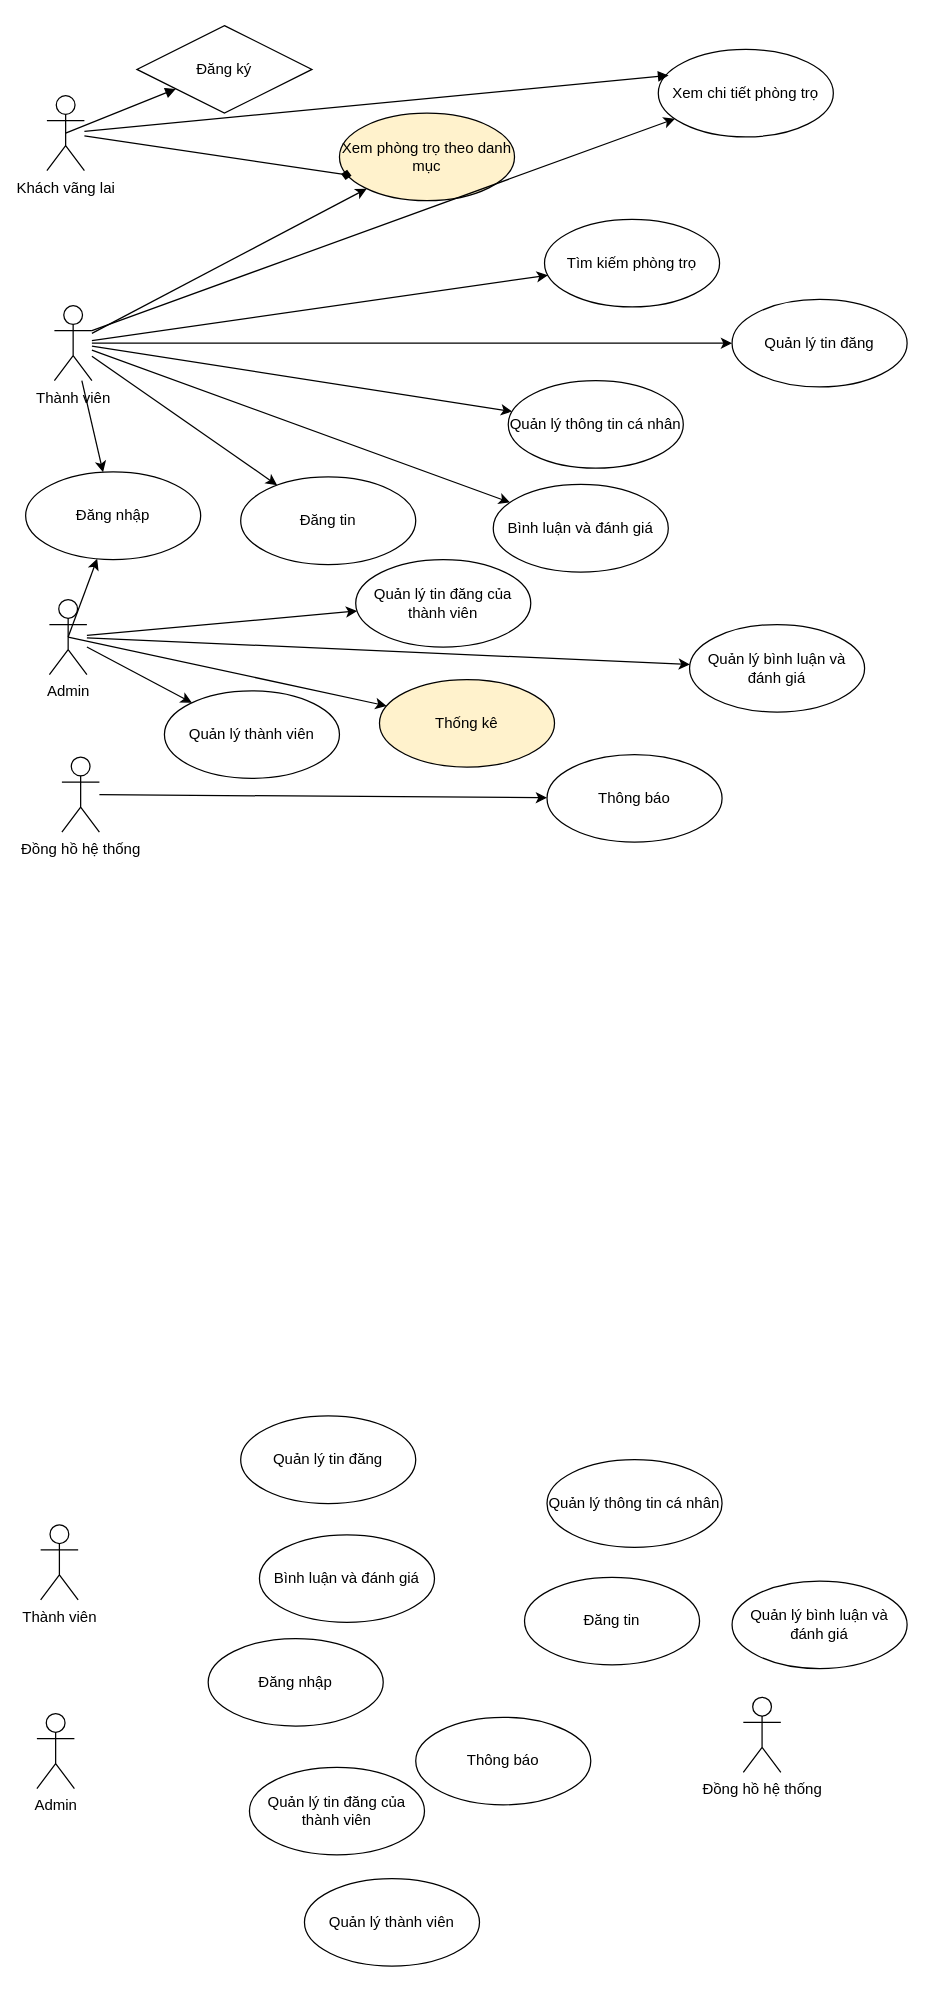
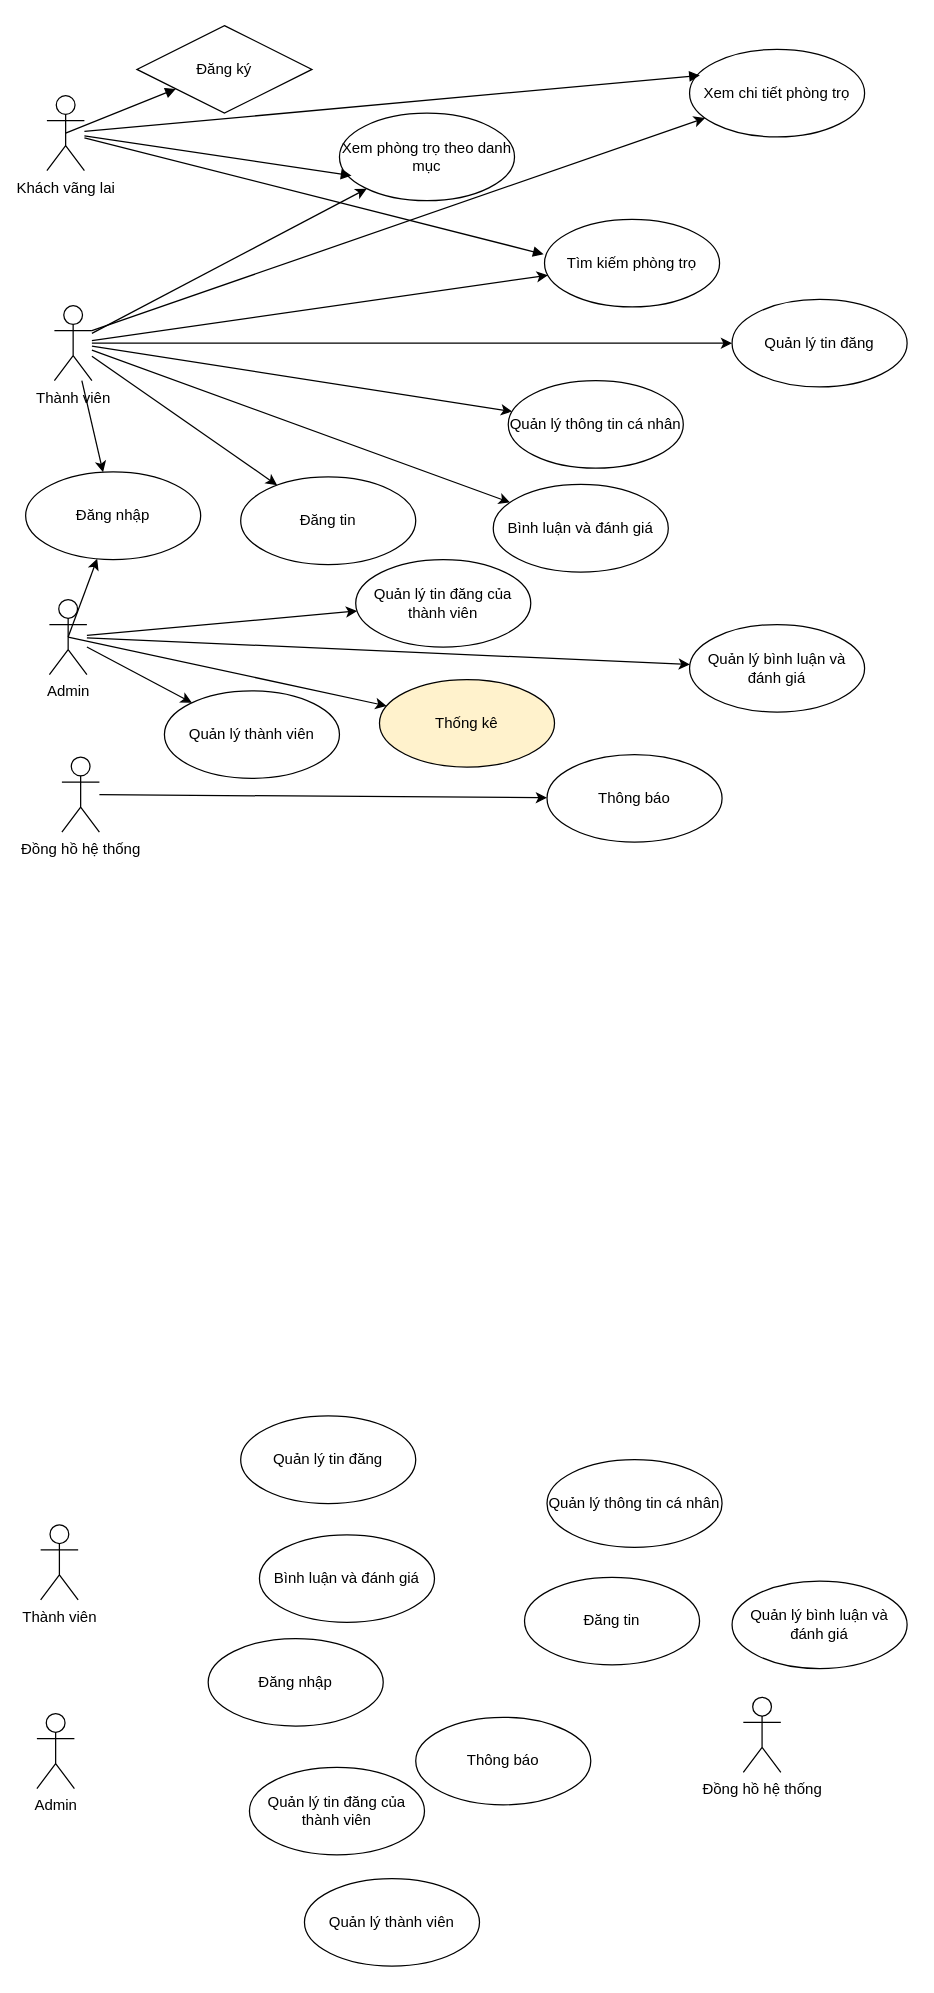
- <mxCell id="11" value="Xem chi tiết phòng trọ" style="ellipse;whiteSpace=wrap;html=1;" vertex="1" parent="1"><mxGeometry x="526" y="39" width="140" height="70" as="geometry" /></mxCell>
+ <mxCell id="11" value="Xem chi tiết phòng trọ" style="ellipse;whiteSpace=wrap;html=1;" vertex="1" parent="1"><mxGeometry x="551" y="39" width="140" height="70" as="geometry" /></mxCell>
- <mxCell id="9" value="Xem phòng trọ theo danh mục" style="ellipse;whiteSpace=wrap;html=1;fillColor=#fff2cc;" vertex="1" parent="1"><mxGeometry x="271" y="90" width="140" height="70" as="geometry" /></mxCell>
+ <mxCell id="9" value="Xem phòng trọ theo danh mục" style="ellipse;whiteSpace=wrap;html=1;" vertex="1" parent="1"><mxGeometry x="271" y="90" width="140" height="70" as="geometry" /></mxCell>
+ <mxCell id="22" value="" style="html=1;verticalAlign=bottom;endArrow=block;curved=0;rounded=0;entryX=-0.005;entryY=0.398;entryDx=0;entryDy=0;entryPerimeter=0;" edge="1" parent="1" source="2" target="8"><mxGeometry width="80" relative="1" as="geometry"><mxPoint x="46" y="1027" as="sourcePoint" /><mxPoint x="126" y="1032" as="targetPoint" /></mxGeometry></mxCell>
- <mxCell id="21" value="" style="html=1;verticalAlign=bottom;endArrow=diamond;curved=0;rounded=0;entryX=0.069;entryY=0.714;entryDx=0;entryDy=0;entryPerimeter=0;" edge="1" parent="1" source="2" target="9"><mxGeometry width="80" relative="1" as="geometry"><mxPoint x="296" y="977" as="sourcePoint" /><mxPoint x="376" y="977" as="targetPoint" /></mxGeometry></mxCell>
+ <mxCell id="21" value="" style="html=1;verticalAlign=bottom;endArrow=block;curved=0;rounded=0;entryX=0.069;entryY=0.714;entryDx=0;entryDy=0;entryPerimeter=0;" edge="1" parent="1" source="2" target="9"><mxGeometry width="80" relative="1" as="geometry"><mxPoint x="296" y="977" as="sourcePoint" /><mxPoint x="376" y="977" as="targetPoint" /></mxGeometry></mxCell>
